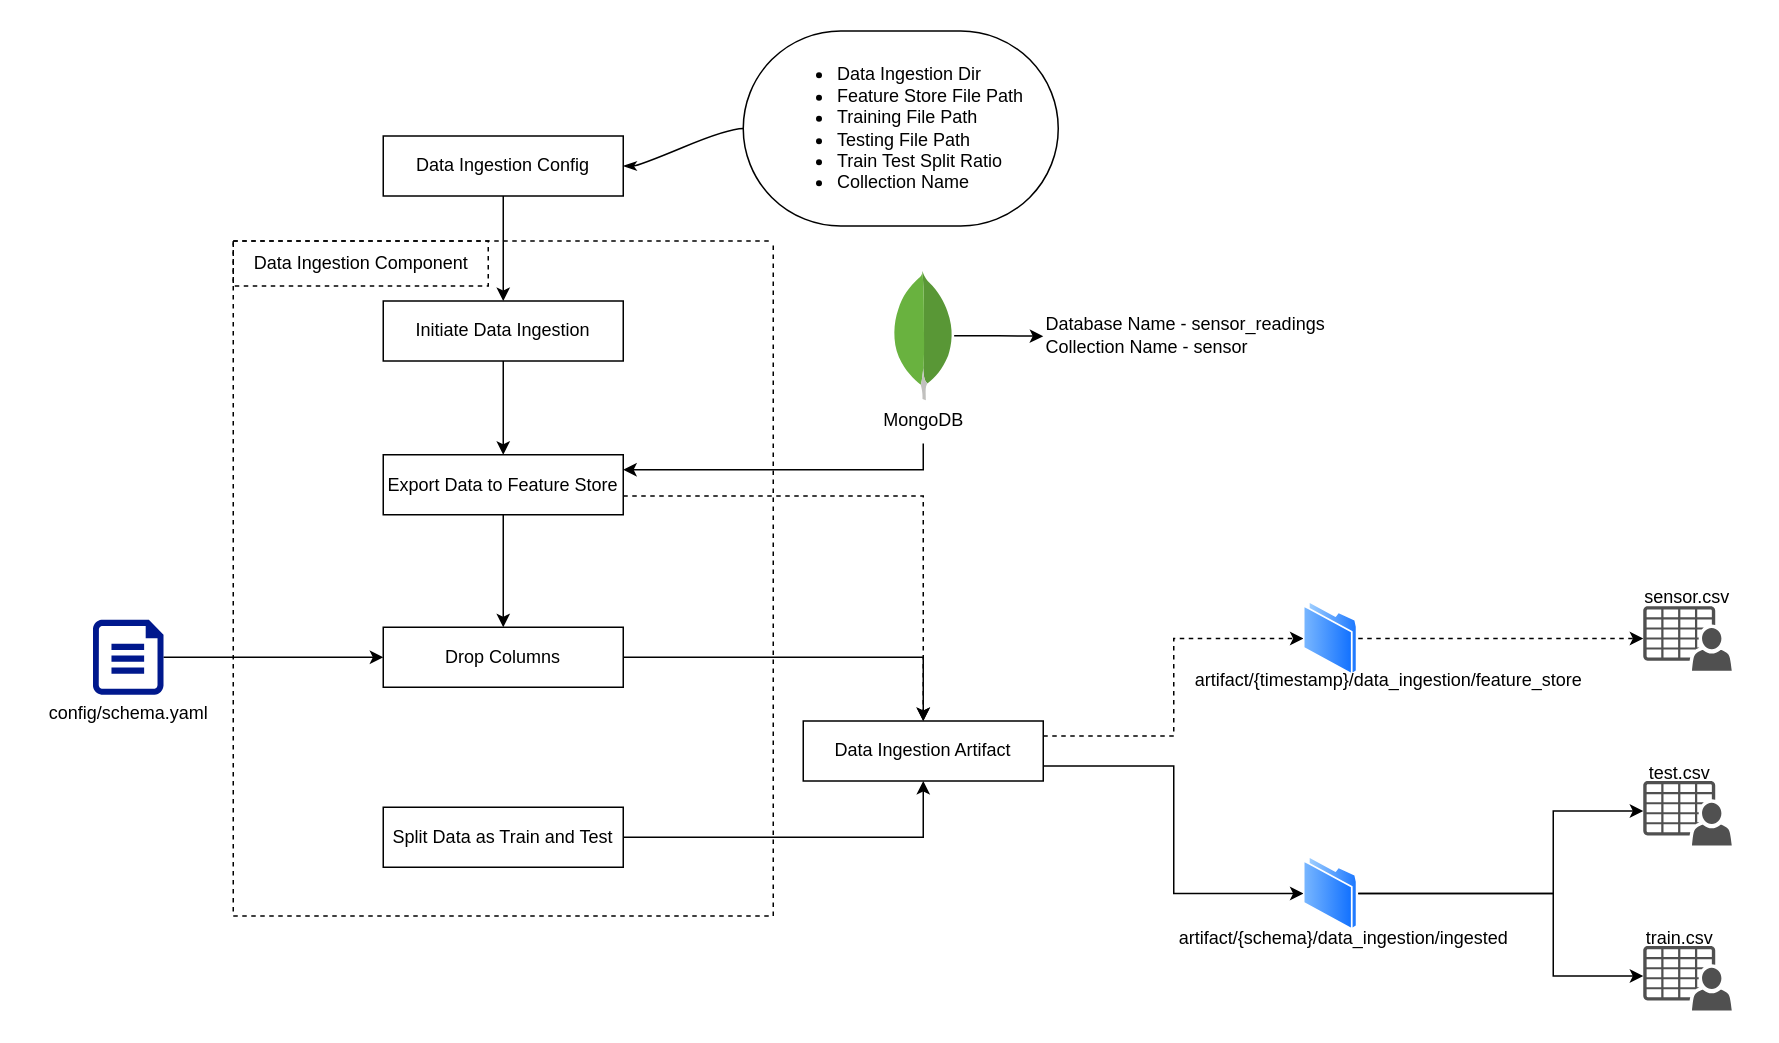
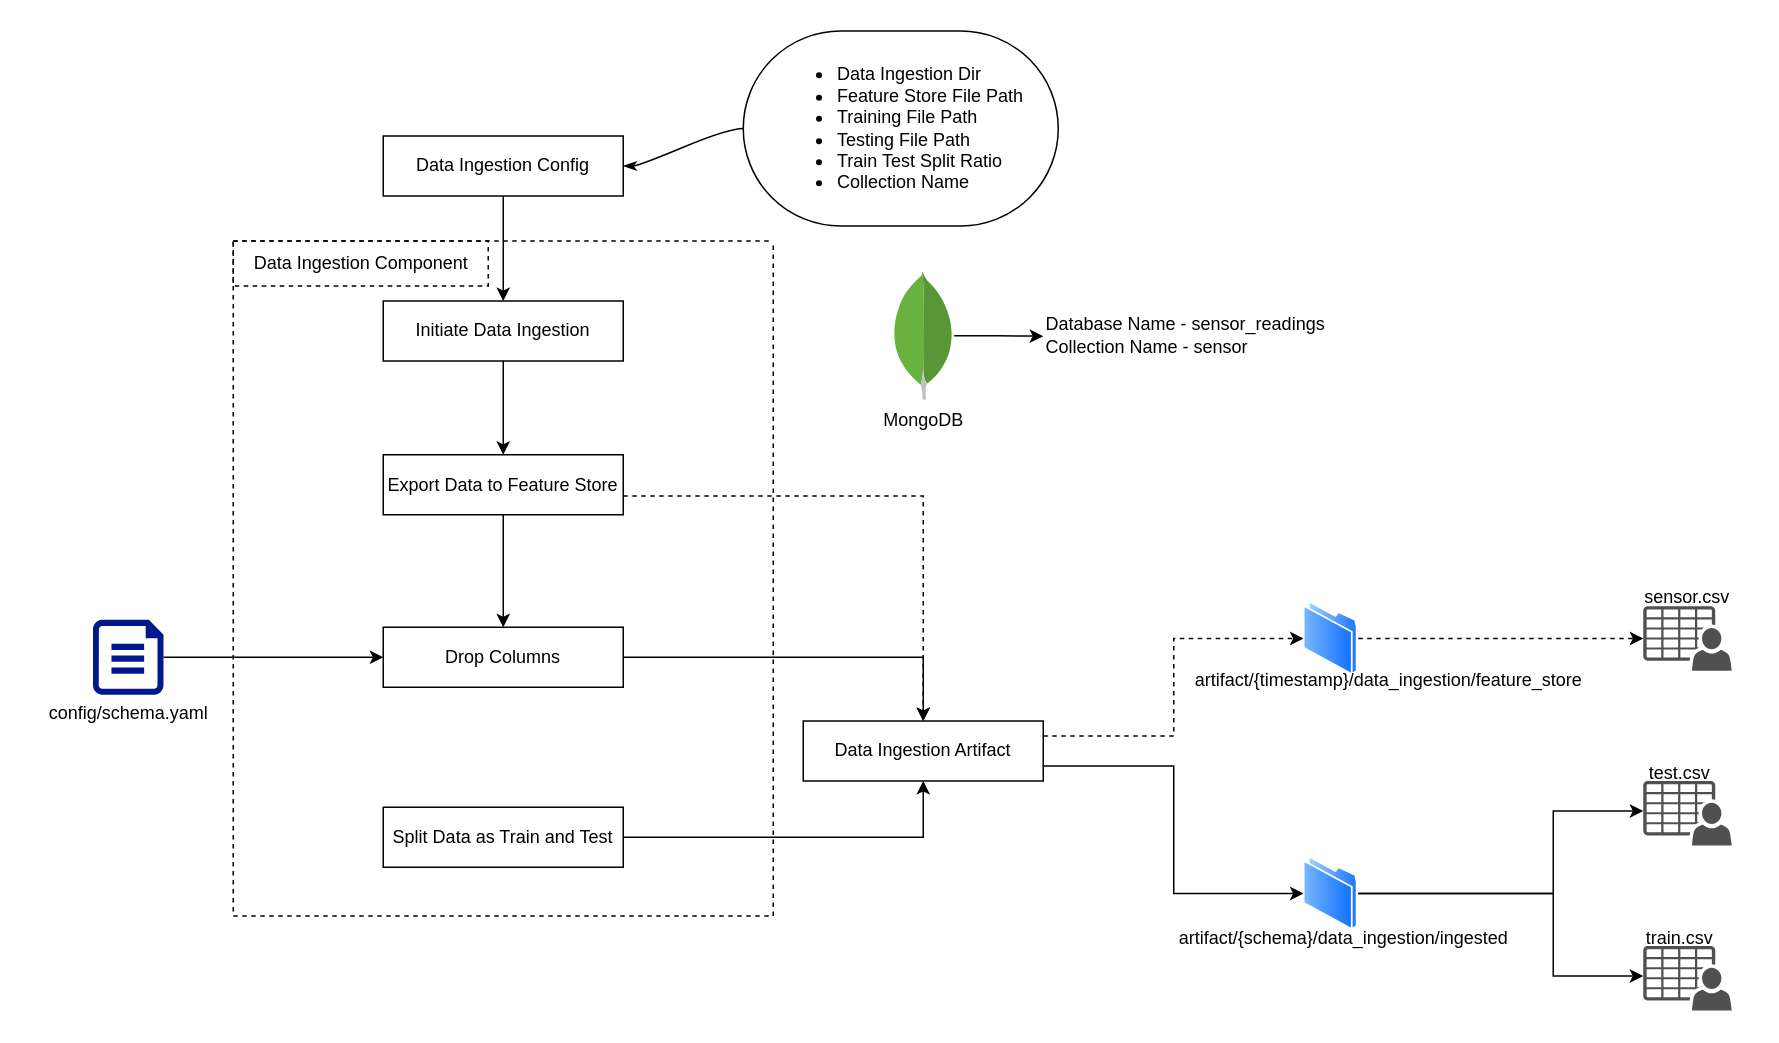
- <mxCell id="20" style="edgeStyle=orthogonalEdgeStyle;rounded=0;orthogonalLoop=1;jettySize=auto;html=1;entryX=1;entryY=0.25;entryDx=0;entryDy=0;" edge="1" parent="1" source="21" target="11"><mxGeometry relative="1" as="geometry"><Array as="points"><mxPoint x="615" y="313" /></Array></mxGeometry></mxCell>
